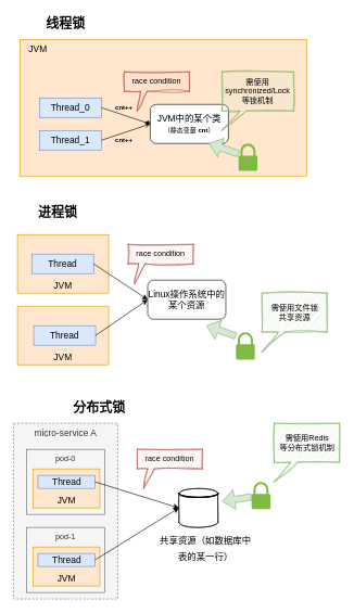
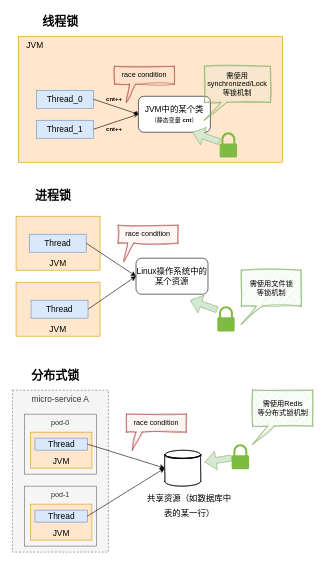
- <mxCell id="23" value="&lt;font style=&quot;font-size: 12px;&quot;&gt;需使用文件锁&lt;br&gt;共享资源&lt;/font&gt;" style="shape=callout;whiteSpace=wrap;html=1;perimeter=calloutPerimeter;rounded=0;fontSize=10;base=10;size=30;position=0.25;position2=0;fillColor=#d5e8d4;strokeColor=#82b366;shadow=0;sketch=1;curveFitting=1;jiggle=2;" parent="1" vertex="1"><mxGeometry x="401.5" y="450" width="100" height="90" as="geometry" /></mxCell>
+ <mxCell id="23" value="&lt;font style=&quot;font-size: 12px;&quot;&gt;需使用文件锁&lt;br&gt;等锁机制&lt;/font&gt;" style="shape=callout;whiteSpace=wrap;html=1;perimeter=calloutPerimeter;rounded=0;fontSize=10;base=10;size=30;position=0.25;position2=0;fillColor=#d5e8d4;strokeColor=#82b366;shadow=0;sketch=1;curveFitting=1;jiggle=2;" parent="1" vertex="1"><mxGeometry x="401.5" y="450" width="100" height="90" as="geometry" /></mxCell>
- <mxCell id="41" value="&lt;font size=&quot;1&quot; style=&quot;&quot;&gt;&lt;b style=&quot;font-size: 20px;&quot;&gt;分布式锁&lt;/b&gt;&lt;/font&gt;" style="text;html=1;strokeColor=none;fillColor=none;align=center;verticalAlign=middle;whiteSpace=wrap;rounded=0;fontSize=12;" parent="1" vertex="1"><mxGeometry x="92" y="610" width="120" height="30" as="geometry" /></mxCell>
+ <mxCell id="41" value="&lt;font size=&quot;1&quot; style=&quot;&quot;&gt;&lt;b style=&quot;font-size: 20px;&quot;&gt;分布式锁&lt;/b&gt;&lt;/font&gt;" style="text;html=1;strokeColor=none;fillColor=none;align=center;verticalAlign=middle;whiteSpace=wrap;rounded=0;fontSize=12;" parent="1" vertex="1"><mxGeometry x="32" y="610" width="120" height="30" as="geometry" /></mxCell>
